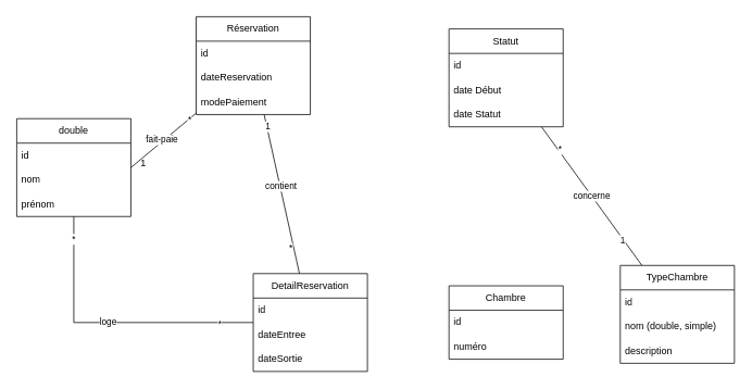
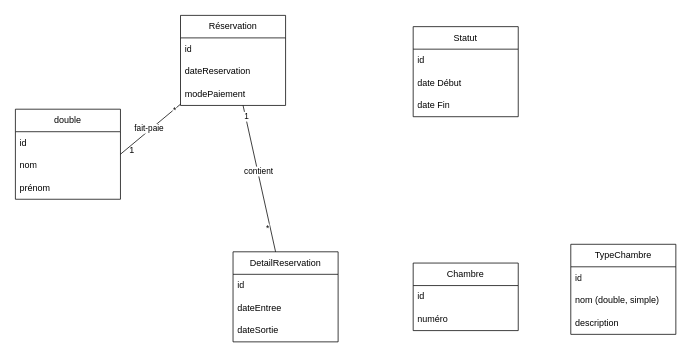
- <mxCell id="32" value="date Statut" style="text;strokeColor=none;fillColor=none;align=left;verticalAlign=middle;spacingLeft=4;spacingRight=4;overflow=hidden;points=[[0,0.5],[1,0.5]];portConstraint=eastwest;rotatable=0;whiteSpace=wrap;html=1;" parent="29" vertex="1"><mxGeometry y="90" width="140" height="30" as="geometry" /></mxCell>
+ <mxCell id="32" value="date Fin" style="text;strokeColor=none;fillColor=none;align=left;verticalAlign=middle;spacingLeft=4;spacingRight=4;overflow=hidden;points=[[0,0.5],[1,0.5]];portConstraint=eastwest;rotatable=0;whiteSpace=wrap;html=1;" parent="29" vertex="1"><mxGeometry y="90" width="140" height="30" as="geometry" /></mxCell>
- <mxCell id="33" value="concerne" style="endArrow=none;html=1;rounded=0;" parent="1" source="10" target="29" edge="1"><mxGeometry width="50" height="50" relative="1" as="geometry"><mxPoint x="850" y="205" as="sourcePoint" /><mxPoint x="900" y="155" as="targetPoint" /></mxGeometry></mxCell>
- <mxCell id="34" value="*" style="edgeLabel;html=1;align=center;verticalAlign=middle;resizable=0;points=[];" vertex="1" connectable="0" parent="33"><mxGeometry x="0.656" y="-1" relative="1" as="geometry"><mxPoint y="-1" as="offset" /></mxGeometry></mxCell>
- <mxCell id="35" value="1" style="edgeLabel;html=1;align=center;verticalAlign=middle;resizable=0;points=[];" vertex="1" connectable="0" parent="33"><mxGeometry x="-0.621" y="1" relative="1" as="geometry"><mxPoint as="offset" /></mxGeometry></mxCell>
- <mxCell id="36" value="" style="endArrow=none;html=1;rounded=0;" edge="1" parent="1" source="2" target="18"><mxGeometry width="50" height="50" relative="1" as="geometry"><mxPoint x="310" y="205" as="sourcePoint" /><mxPoint x="440" y="205" as="targetPoint" /><Array as="points"><mxPoint x="90" y="395" /></Array></mxGeometry></mxCell>
- <mxCell id="37" value="loge" style="edgeLabel;html=1;align=center;verticalAlign=middle;resizable=0;points=[];" vertex="1" connectable="0" parent="36"><mxGeometry x="-0.023" y="2" relative="1" as="geometry"><mxPoint as="offset" /></mxGeometry></mxCell>
- <mxCell id="38" value="*" style="edgeLabel;html=1;align=center;verticalAlign=middle;resizable=0;points=[];" vertex="1" connectable="0" parent="36"><mxGeometry x="0.762" y="-1" relative="1" as="geometry"><mxPoint as="offset" /></mxGeometry></mxCell>
- <mxCell id="39" value="*" style="edgeLabel;html=1;align=center;verticalAlign=middle;resizable=0;points=[];" vertex="1" connectable="0" parent="36"><mxGeometry x="-0.846" y="-1" relative="1" as="geometry"><mxPoint as="offset" /></mxGeometry></mxCell>
